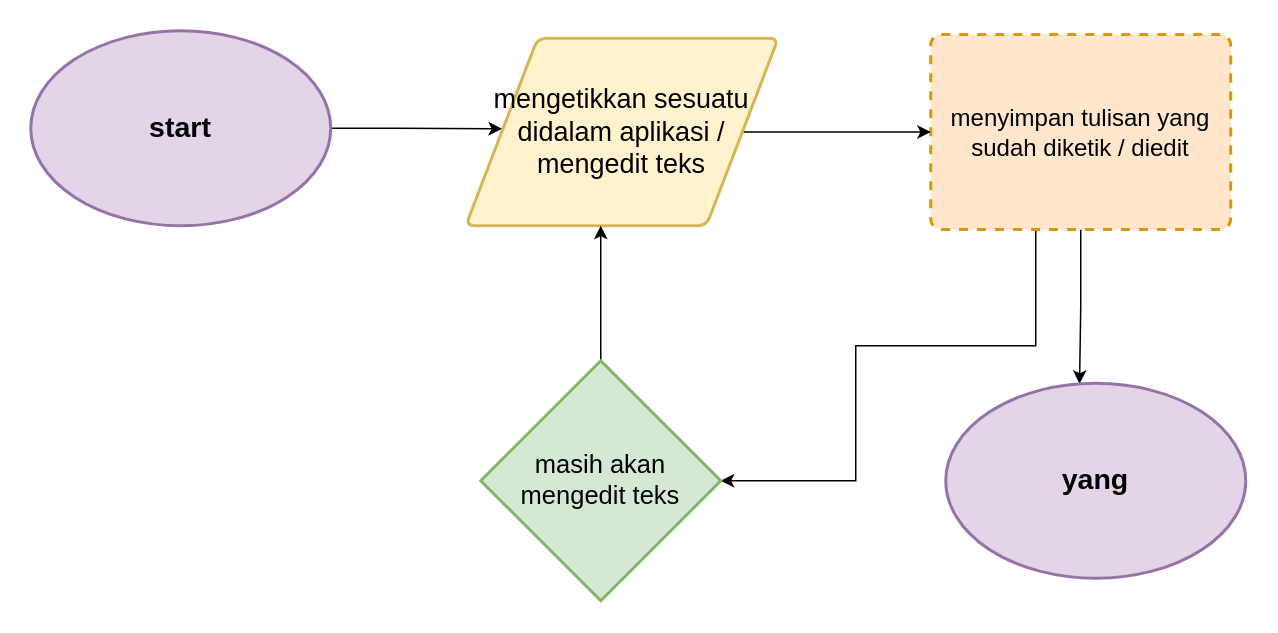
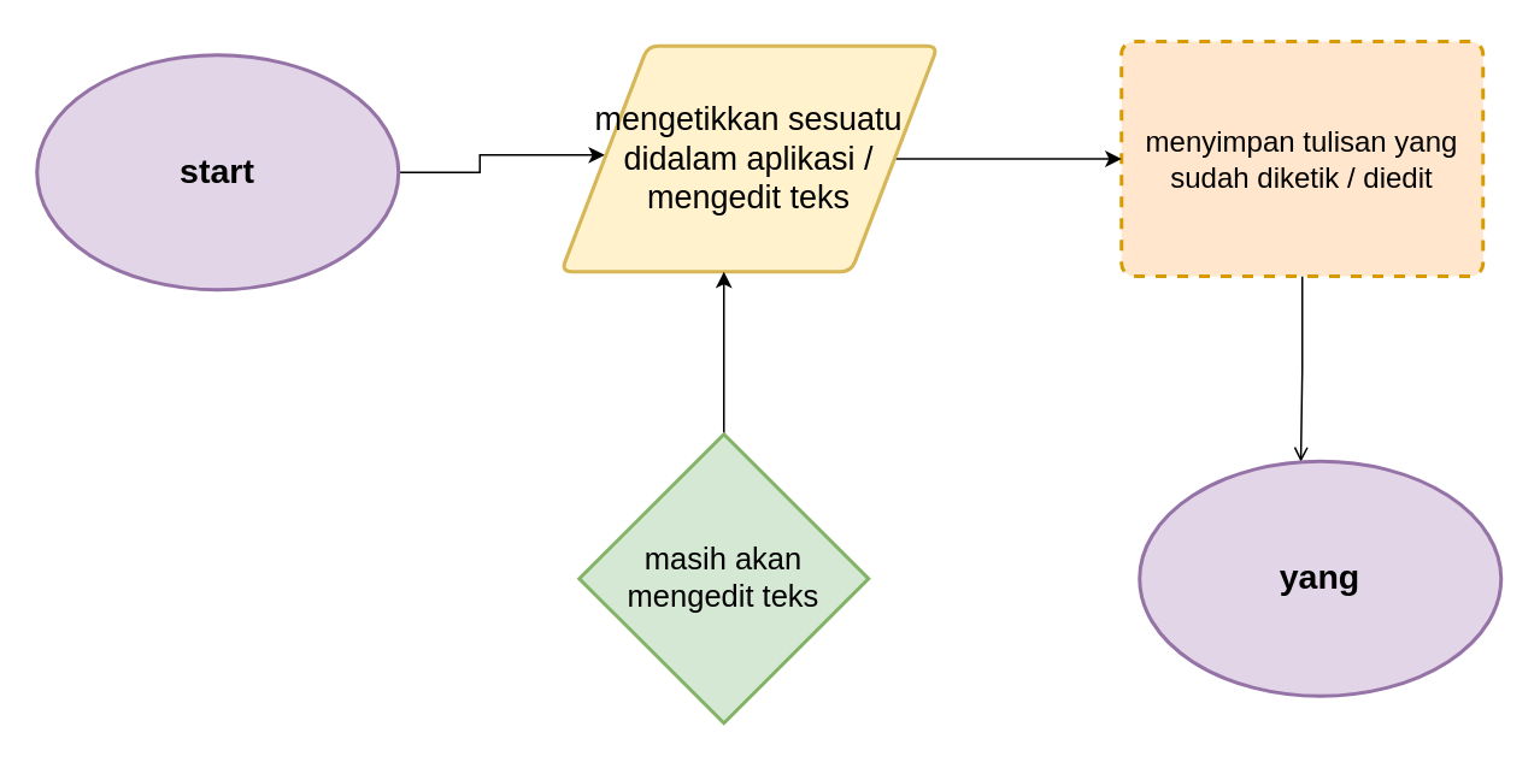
- <mxCell id="3" value="&lt;b style=&quot;font-size: 19px;&quot;&gt;start&lt;/b&gt;" style="strokeWidth=2;html=1;shape=mxgraph.flowchart.start_1;whiteSpace=wrap;fontSize=19;fillColor=#e1d5e7;strokeColor=#9673a6;labelBackgroundColor=none;" vertex="1" parent="1"><mxGeometry x="20" y="20" width="200" height="130" as="geometry" /></mxCell>
+ <mxCell id="3" value="&lt;b style=&quot;font-size: 19px;&quot;&gt;start&lt;/b&gt;" style="strokeWidth=2;html=1;shape=mxgraph.flowchart.start_1;whiteSpace=wrap;fontSize=19;fillColor=#e1d5e7;strokeColor=#9673a6;labelBackgroundColor=none;" vertex="1" parent="1"><mxGeometry x="20" y="30" width="200" height="130" as="geometry" /></mxCell>
- <mxCell id="5" style="edgeStyle=orthogonalEdgeStyle;rounded=0;orthogonalLoop=1;jettySize=auto;html=1;entryX=1;entryY=0.5;entryDx=0;entryDy=0;entryPerimeter=0;labelBackgroundColor=none;" edge="1" parent="1" source="6" target="10"><mxGeometry relative="1" as="geometry"><Array as="points"><mxPoint x="690" y="230" /><mxPoint x="570" y="230" /><mxPoint x="570" y="320" /></Array></mxGeometry></mxCell>
- <mxCell id="4" style="edgeStyle=orthogonalEdgeStyle;rounded=0;orthogonalLoop=1;jettySize=auto;html=1;entryX=0.446;entryY=0.003;entryDx=0;entryDy=0;entryPerimeter=0;labelBackgroundColor=none;" edge="1" parent="1" source="6" target="11"><mxGeometry relative="1" as="geometry" /></mxCell>
+ <mxCell id="4" style="edgeStyle=orthogonalEdgeStyle;rounded=0;orthogonalLoop=1;jettySize=auto;html=1;entryX=0.446;entryY=0.003;entryDx=0;entryDy=0;entryPerimeter=0;labelBackgroundColor=none;endArrow=open;" edge="1" parent="1" source="6" target="11"><mxGeometry relative="1" as="geometry" /></mxCell>
